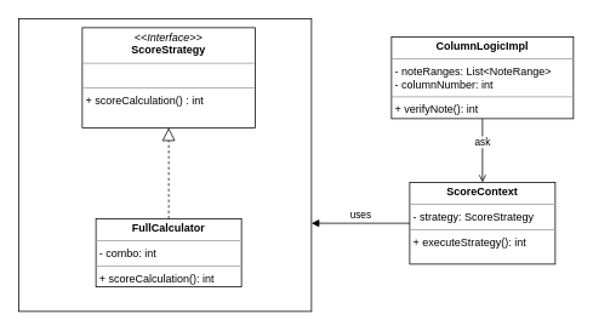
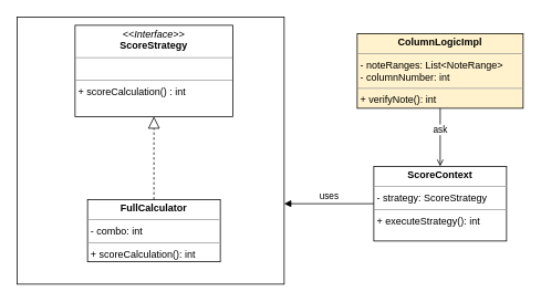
- <mxCell id="7" value="&lt;p style=&quot;margin: 0px ; margin-top: 4px ; text-align: center&quot;&gt;&lt;b&gt;ColumnLogicImpl&lt;/b&gt;&lt;/p&gt;&lt;hr size=&quot;1&quot;&gt;&lt;p style=&quot;margin: 0px ; margin-left: 4px&quot;&gt;- noteRanges: List&amp;lt;NoteRange&amp;gt;&lt;/p&gt;&lt;p style=&quot;margin: 0px ; margin-left: 4px&quot;&gt;- columnNumber: int&lt;/p&gt;&lt;hr size=&quot;1&quot;&gt;&lt;p style=&quot;margin: 0px ; margin-left: 4px&quot;&gt;+ verifyNote(): int&lt;/p&gt;" style="verticalAlign=top;align=left;overflow=fill;fontSize=12;fontFamily=Helvetica;html=1;" vertex="1" parent="1"><mxGeometry x="430" y="40" width="200" height="90" as="geometry" /></mxCell>
+ <mxCell id="7" value="&lt;p style=&quot;margin: 0px ; margin-top: 4px ; text-align: center&quot;&gt;&lt;b&gt;ColumnLogicImpl&lt;/b&gt;&lt;/p&gt;&lt;hr size=&quot;1&quot;&gt;&lt;p style=&quot;margin: 0px ; margin-left: 4px&quot;&gt;- noteRanges: List&amp;lt;NoteRange&amp;gt;&lt;/p&gt;&lt;p style=&quot;margin: 0px ; margin-left: 4px&quot;&gt;- columnNumber: int&lt;/p&gt;&lt;hr size=&quot;1&quot;&gt;&lt;p style=&quot;margin: 0px ; margin-left: 4px&quot;&gt;+ verifyNote(): int&lt;/p&gt;" style="verticalAlign=top;align=left;overflow=fill;fontSize=12;fontFamily=Helvetica;html=1;fillColor=#fff2cc;" vertex="1" parent="1"><mxGeometry x="430" y="40" width="200" height="90" as="geometry" /></mxCell>
